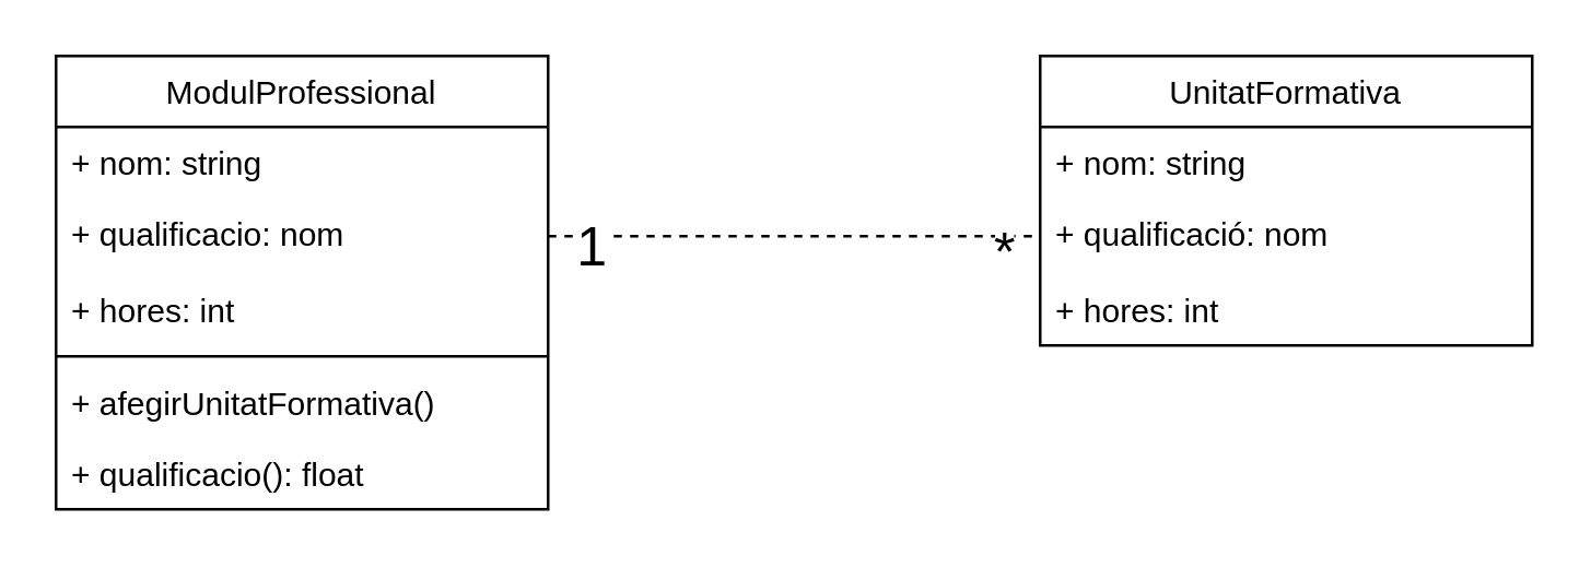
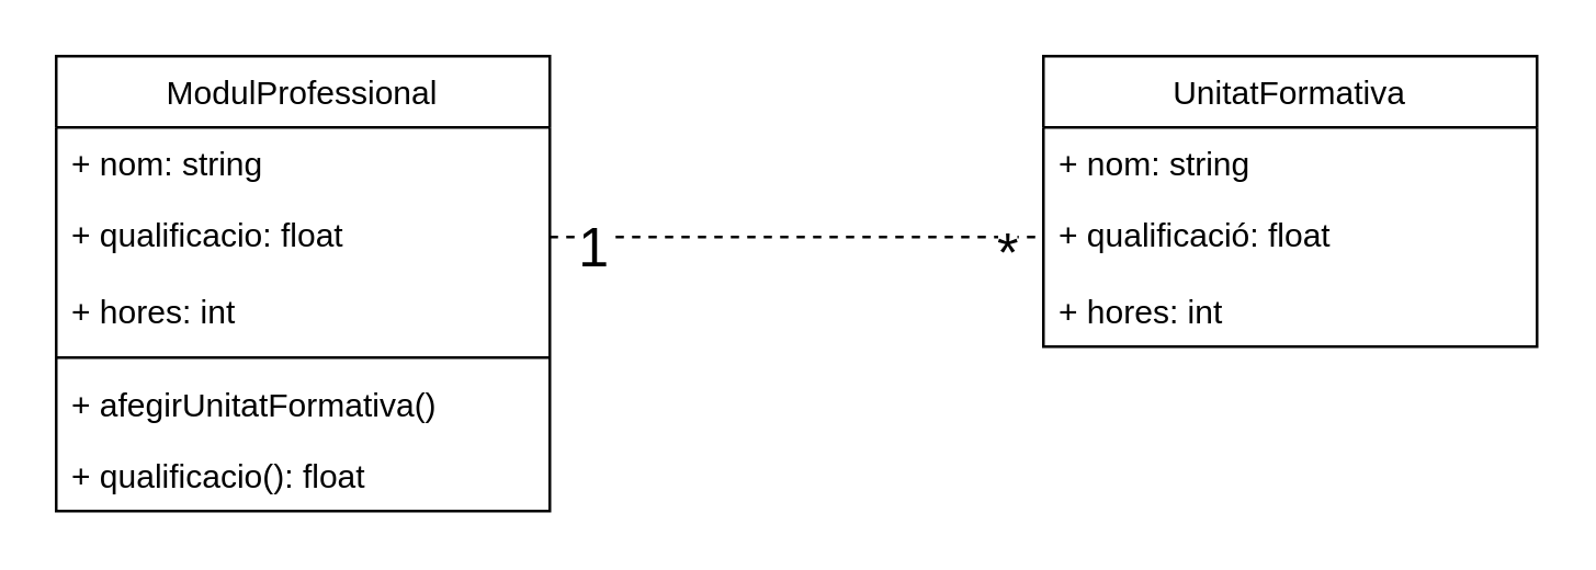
- <mxCell id="4" value="+ qualificacio: nom" style="text;strokeColor=none;fillColor=none;align=left;verticalAlign=top;spacingLeft=4;spacingRight=4;overflow=hidden;rotatable=0;points=[[0,0.5],[1,0.5]];portConstraint=eastwest;" parent="2" vertex="1"><mxGeometry y="52" width="180" height="28" as="geometry" /></mxCell>
+ <mxCell id="4" value="+ qualificacio: float" style="text;strokeColor=none;fillColor=none;align=left;verticalAlign=top;spacingLeft=4;spacingRight=4;overflow=hidden;rotatable=0;points=[[0,0.5],[1,0.5]];portConstraint=eastwest;" parent="2" vertex="1"><mxGeometry y="52" width="180" height="28" as="geometry" /></mxCell>
- <mxCell id="11" value="+ qualificació: nom" style="text;strokeColor=none;fillColor=none;align=left;verticalAlign=top;spacingLeft=4;spacingRight=4;overflow=hidden;rotatable=0;points=[[0,0.5],[1,0.5]];portConstraint=eastwest;" vertex="1" parent="9"><mxGeometry y="52" width="180" height="28" as="geometry" /></mxCell>
+ <mxCell id="11" value="+ qualificació: float" style="text;strokeColor=none;fillColor=none;align=left;verticalAlign=top;spacingLeft=4;spacingRight=4;overflow=hidden;rotatable=0;points=[[0,0.5],[1,0.5]];portConstraint=eastwest;" vertex="1" parent="9"><mxGeometry y="52" width="180" height="28" as="geometry" /></mxCell>
